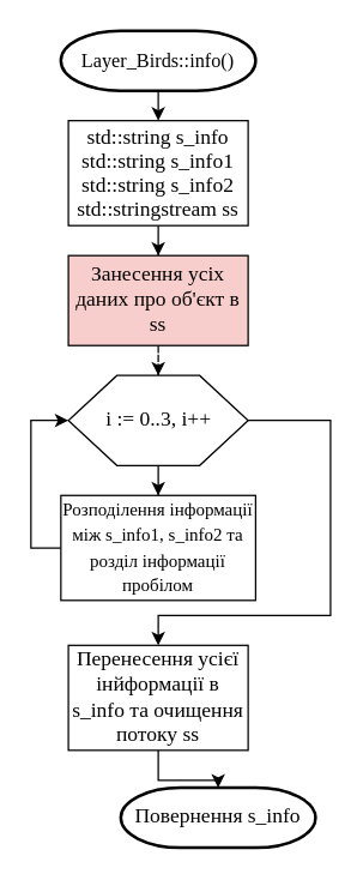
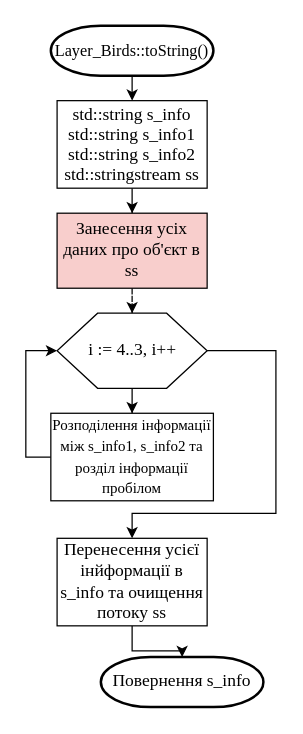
- <mxCell id="3" value="&lt;p style=&quot;margin: 0px ; font-stretch: normal ; line-height: normal&quot;&gt;&lt;font face=&quot;Times New Roman&quot; style=&quot;font-size: 13px&quot;&gt;Layer_Birds::info()&lt;/font&gt;&lt;/p&gt;" style="strokeWidth=2;html=1;shape=mxgraph.flowchart.terminator;whiteSpace=wrap;" vertex="1" parent="1"><mxGeometry x="40" y="20" width="130" height="40" as="geometry" /></mxCell>
+ <mxCell id="3" value="&lt;p style=&quot;margin: 0px ; font-stretch: normal ; line-height: normal&quot;&gt;&lt;font face=&quot;Times New Roman&quot; style=&quot;font-size: 13px&quot;&gt;Layer_Birds::toString()&lt;/font&gt;&lt;/p&gt;" style="strokeWidth=2;html=1;shape=mxgraph.flowchart.terminator;whiteSpace=wrap;" vertex="1" parent="1"><mxGeometry x="40" y="20" width="130" height="40" as="geometry" /></mxCell>
- <mxCell id="11" value="i := 0..3, i++" style="verticalLabelPosition=middle;verticalAlign=middle;html=1;shape=hexagon;perimeter=hexagonPerimeter2;arcSize=6;size=0.27;strokeWidth=1;fontFamily=Times New Roman;fontSize=14;align=center;labelPosition=center;" vertex="1" parent="1"><mxGeometry x="45" y="250" width="120" height="60" as="geometry" /></mxCell>
+ <mxCell id="11" value="i := 4..3, i++" style="verticalLabelPosition=middle;verticalAlign=middle;html=1;shape=hexagon;perimeter=hexagonPerimeter2;arcSize=6;size=0.27;strokeWidth=1;fontFamily=Times New Roman;fontSize=14;align=center;labelPosition=center;" vertex="1" parent="1"><mxGeometry x="45" y="250" width="120" height="60" as="geometry" /></mxCell>
